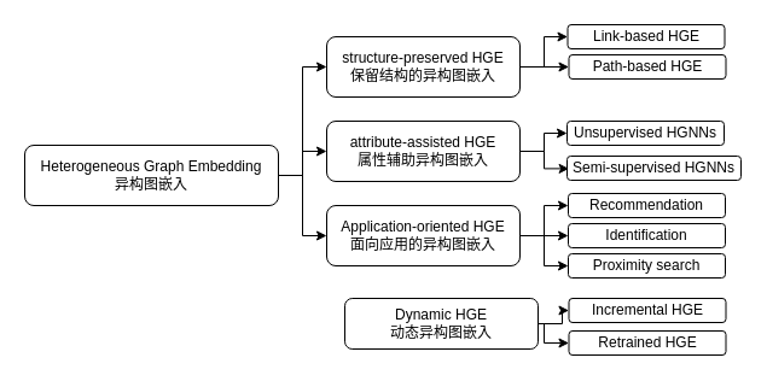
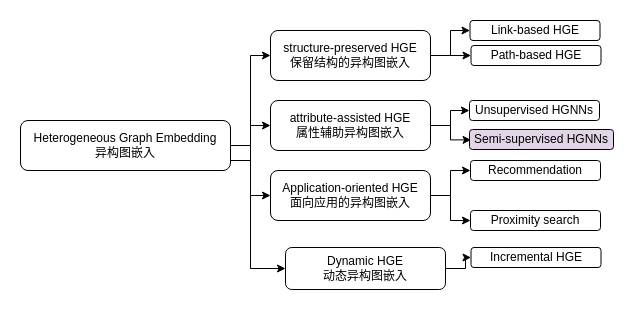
- <mxCell id="26" value="Semi-supervised HGNNs" style="rounded=1;whiteSpace=wrap;html=1;" parent="1" vertex="1"><mxGeometry x="469" y="129" width="144" height="20" as="geometry" /></mxCell>
+ <mxCell id="26" value="Semi-supervised HGNNs" style="rounded=1;whiteSpace=wrap;html=1;fillColor=#e1d5e7;" parent="1" vertex="1"><mxGeometry x="469" y="129" width="144" height="20" as="geometry" /></mxCell>
- <mxCell id="14" style="edgeStyle=orthogonalEdgeStyle;rounded=0;orthogonalLoop=1;jettySize=auto;html=1;exitX=1;exitY=0.5;exitDx=0;exitDy=0;entryX=0;entryY=0.5;entryDx=0;entryDy=0;" parent="1" source="16" target="21" edge="1"><mxGeometry relative="1" as="geometry" /></mxCell>
- <mxCell id="21" value="Identification" style="rounded=1;whiteSpace=wrap;html=1;" parent="1" vertex="1"><mxGeometry x="470" y="185" width="130" height="20" as="geometry" /></mxCell>
+ <mxCell id="5" style="edgeStyle=orthogonalEdgeStyle;rounded=0;orthogonalLoop=1;jettySize=auto;html=1;exitX=1;exitY=0.5;exitDx=0;exitDy=0;entryX=0;entryY=0.5;entryDx=0;entryDy=0;" parent="1" source="6" target="19" edge="1"><mxGeometry relative="1" as="geometry"><Array as="points"><mxPoint x="250" y="160" /><mxPoint x="250" y="268" /></Array></mxGeometry></mxCell>
- <mxCell id="17" style="edgeStyle=orthogonalEdgeStyle;rounded=0;orthogonalLoop=1;jettySize=auto;html=1;exitX=1;exitY=0.5;exitDx=0;exitDy=0;entryX=0;entryY=0.5;entryDx=0;entryDy=0;" parent="1" source="19" target="24" edge="1"><mxGeometry relative="1" as="geometry"><Array as="points"><mxPoint x="450" y="268" /><mxPoint x="450" y="284" /></Array></mxGeometry></mxCell>
- <mxCell id="24" value="Retrained HGE" style="rounded=1;whiteSpace=wrap;html=1;" parent="1" vertex="1"><mxGeometry x="470.5" y="274" width="130" height="20" as="geometry" /></mxCell>
